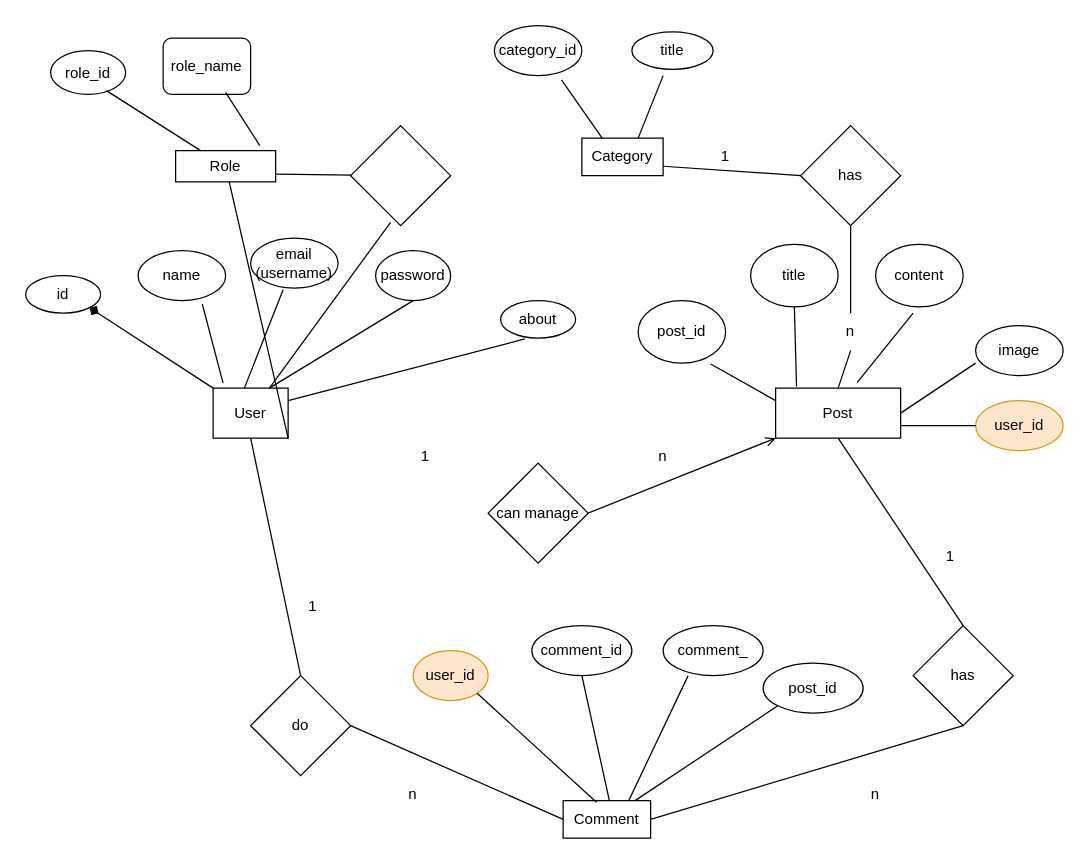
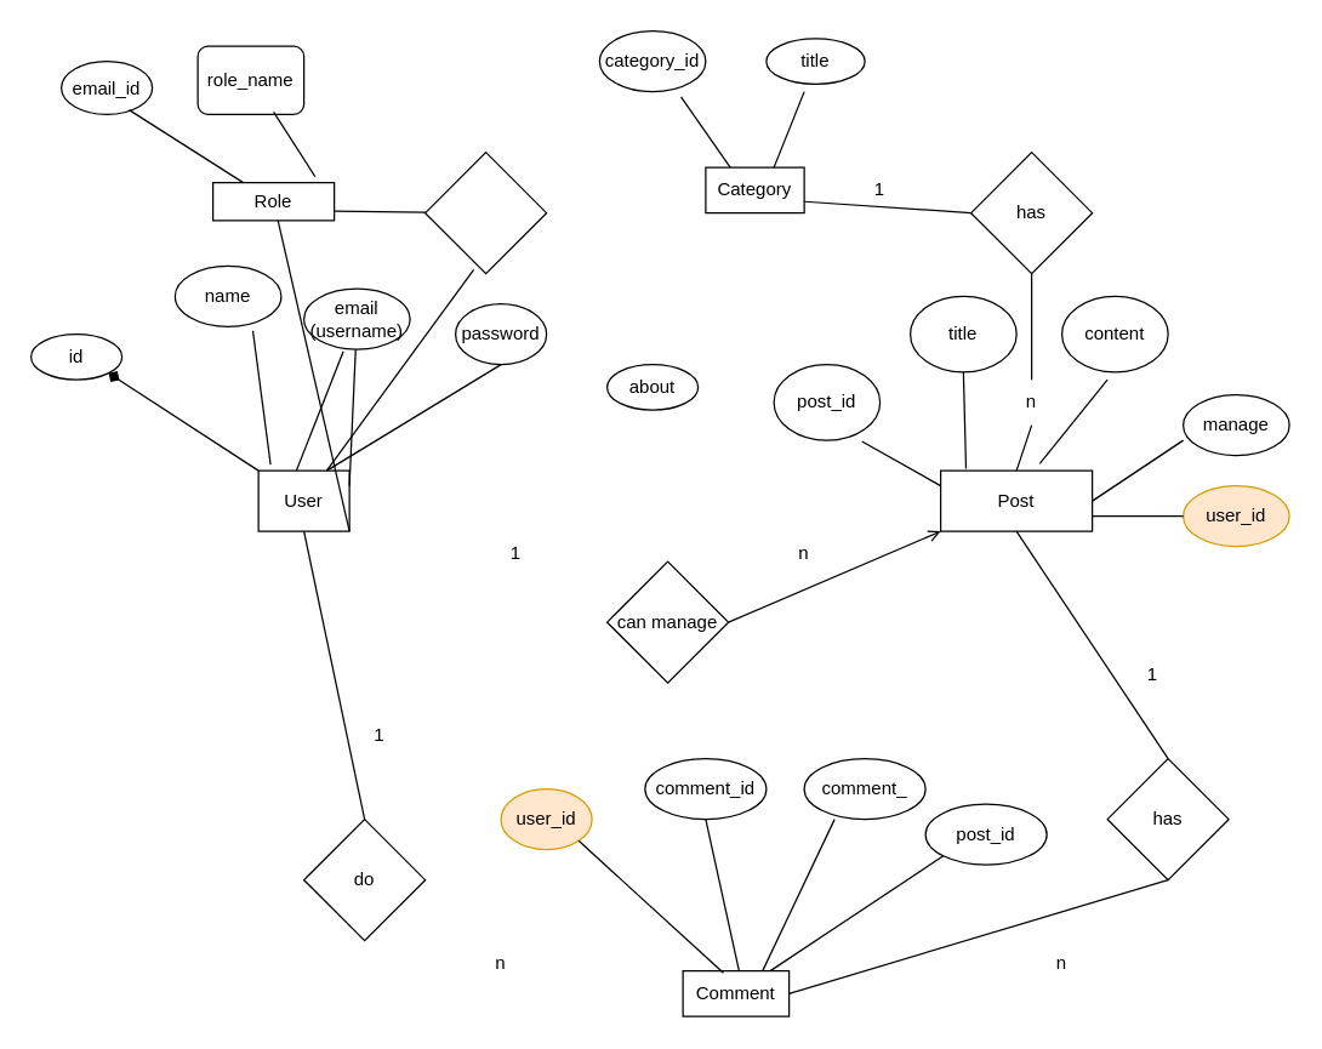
- <mxCell id="60" value="role_id" style="ellipse;whiteSpace=wrap;html=1;" vertex="1" parent="1"><mxGeometry x="40" y="40" width="60" height="35" as="geometry" /></mxCell>
+ <mxCell id="60" value="email_id" style="ellipse;whiteSpace=wrap;html=1;" vertex="1" parent="1"><mxGeometry x="40" y="40" width="60" height="35" as="geometry" /></mxCell>
- <mxCell id="4" value="name" style="ellipse;whiteSpace=wrap;html=1;" vertex="1" parent="1"><mxGeometry x="110" y="200" width="70" height="40" as="geometry" /></mxCell>
+ <mxCell id="4" value="name" style="ellipse;whiteSpace=wrap;html=1;" vertex="1" parent="1"><mxGeometry x="115" y="175" width="70" height="40" as="geometry" /></mxCell>
- <mxCell id="17" value="image" style="ellipse;whiteSpace=wrap;html=1;" vertex="1" parent="1"><mxGeometry x="780" y="260" width="70" height="40" as="geometry" /></mxCell>
+ <mxCell id="17" value="manage" style="ellipse;whiteSpace=wrap;html=1;" vertex="1" parent="1"><mxGeometry x="780" y="260" width="70" height="40" as="geometry" /></mxCell>
- <mxCell id="8" value="" style="endArrow=none;html=1;rounded=0;exitX=1;exitY=0.25;exitDx=0;exitDy=0;entryX=0.322;entryY=1.022;entryDx=0;entryDy=0;entryPerimeter=0;" edge="1" parent="1" source="2" target="7"><mxGeometry width="50" height="50" relative="1" as="geometry"><mxPoint x="390" y="350" as="sourcePoint" /><mxPoint x="440" y="300" as="targetPoint" /></mxGeometry></mxCell>
+ <mxCell id="8" value="" style="endArrow=none;html=1;rounded=0;exitX=1;exitY=0.25;exitDx=0;exitDy=0;" edge="1" parent="1" source="2" target="5"><mxGeometry width="50" height="50" relative="1" as="geometry"><mxPoint x="390" y="350" as="sourcePoint" /><mxPoint x="440" y="300" as="targetPoint" /></mxGeometry></mxCell>
- <mxCell id="24" value="can manage" style="rhombus;whiteSpace=wrap;html=1;" vertex="1" parent="1"><mxGeometry x="390" y="370" width="80" height="80" as="geometry" /></mxCell>
+ <mxCell id="24" value="can manage" style="rhombus;whiteSpace=wrap;html=1;" vertex="1" parent="1"><mxGeometry x="400" y="370" width="80" height="80" as="geometry" /></mxCell>
- <mxCell id="40" value="" style="endArrow=none;html=1;rounded=0;exitX=1;exitY=0.5;exitDx=0;exitDy=0;entryX=0;entryY=0.5;entryDx=0;entryDy=0;" edge="1" parent="1" source="38" target="29"><mxGeometry width="50" height="50" relative="1" as="geometry"><mxPoint x="470" y="550" as="sourcePoint" /><mxPoint x="520" y="500" as="targetPoint" /></mxGeometry></mxCell>
